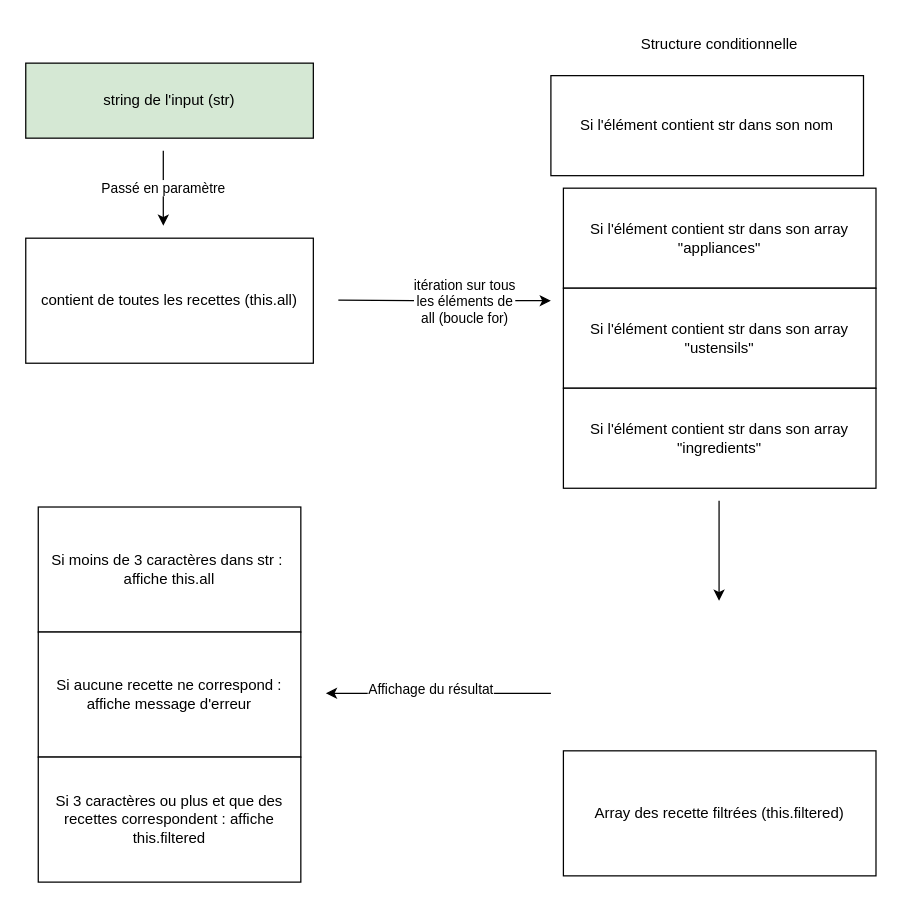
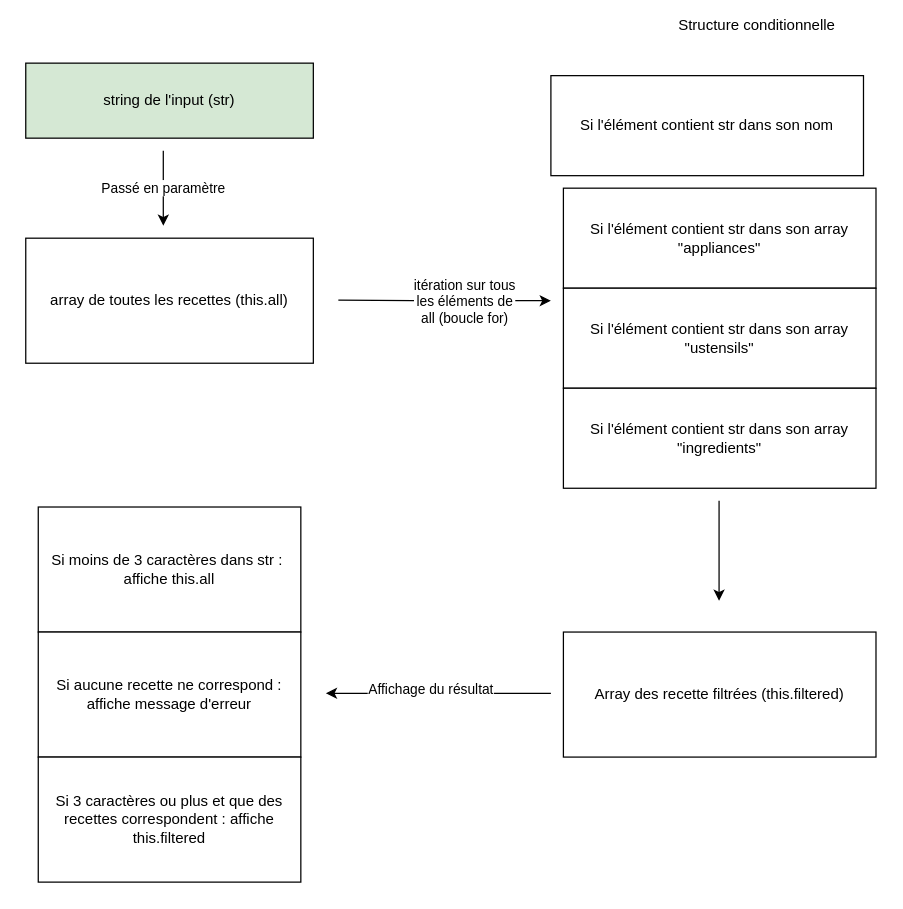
- <mxCell id="11" value="Structure conditionnelle" style="text;html=1;strokeColor=none;fillColor=none;align=center;verticalAlign=middle;whiteSpace=wrap;rounded=0;" vertex="1" parent="1"><mxGeometry x="510" y="20" width="130" height="30" as="geometry" /></mxCell>
+ <mxCell id="11" value="Structure conditionnelle" style="text;html=1;strokeColor=none;fillColor=none;align=center;verticalAlign=middle;whiteSpace=wrap;rounded=0;" vertex="1" parent="1"><mxGeometry x="540" y="5" width="130" height="30" as="geometry" /></mxCell>
- <mxCell id="2" value="contient de toutes les recettes (this.all)" style="rounded=0;whiteSpace=wrap;html=1;" vertex="1" parent="1"><mxGeometry x="20" y="190" width="230" height="100" as="geometry" /></mxCell>
+ <mxCell id="2" value="array de toutes les recettes (this.all)" style="rounded=0;whiteSpace=wrap;html=1;" vertex="1" parent="1"><mxGeometry x="20" y="190" width="230" height="100" as="geometry" /></mxCell>
- <mxCell id="12" value="Array des recette filtrées (this.filtered)" style="rounded=0;whiteSpace=wrap;html=1;" vertex="1" parent="1"><mxGeometry x="450" y="600" width="250" height="100" as="geometry" /></mxCell>
+ <mxCell id="12" value="Array des recette filtrées (this.filtered)" style="rounded=0;whiteSpace=wrap;html=1;" vertex="1" parent="1"><mxGeometry x="450" y="505" width="250" height="100" as="geometry" /></mxCell>
